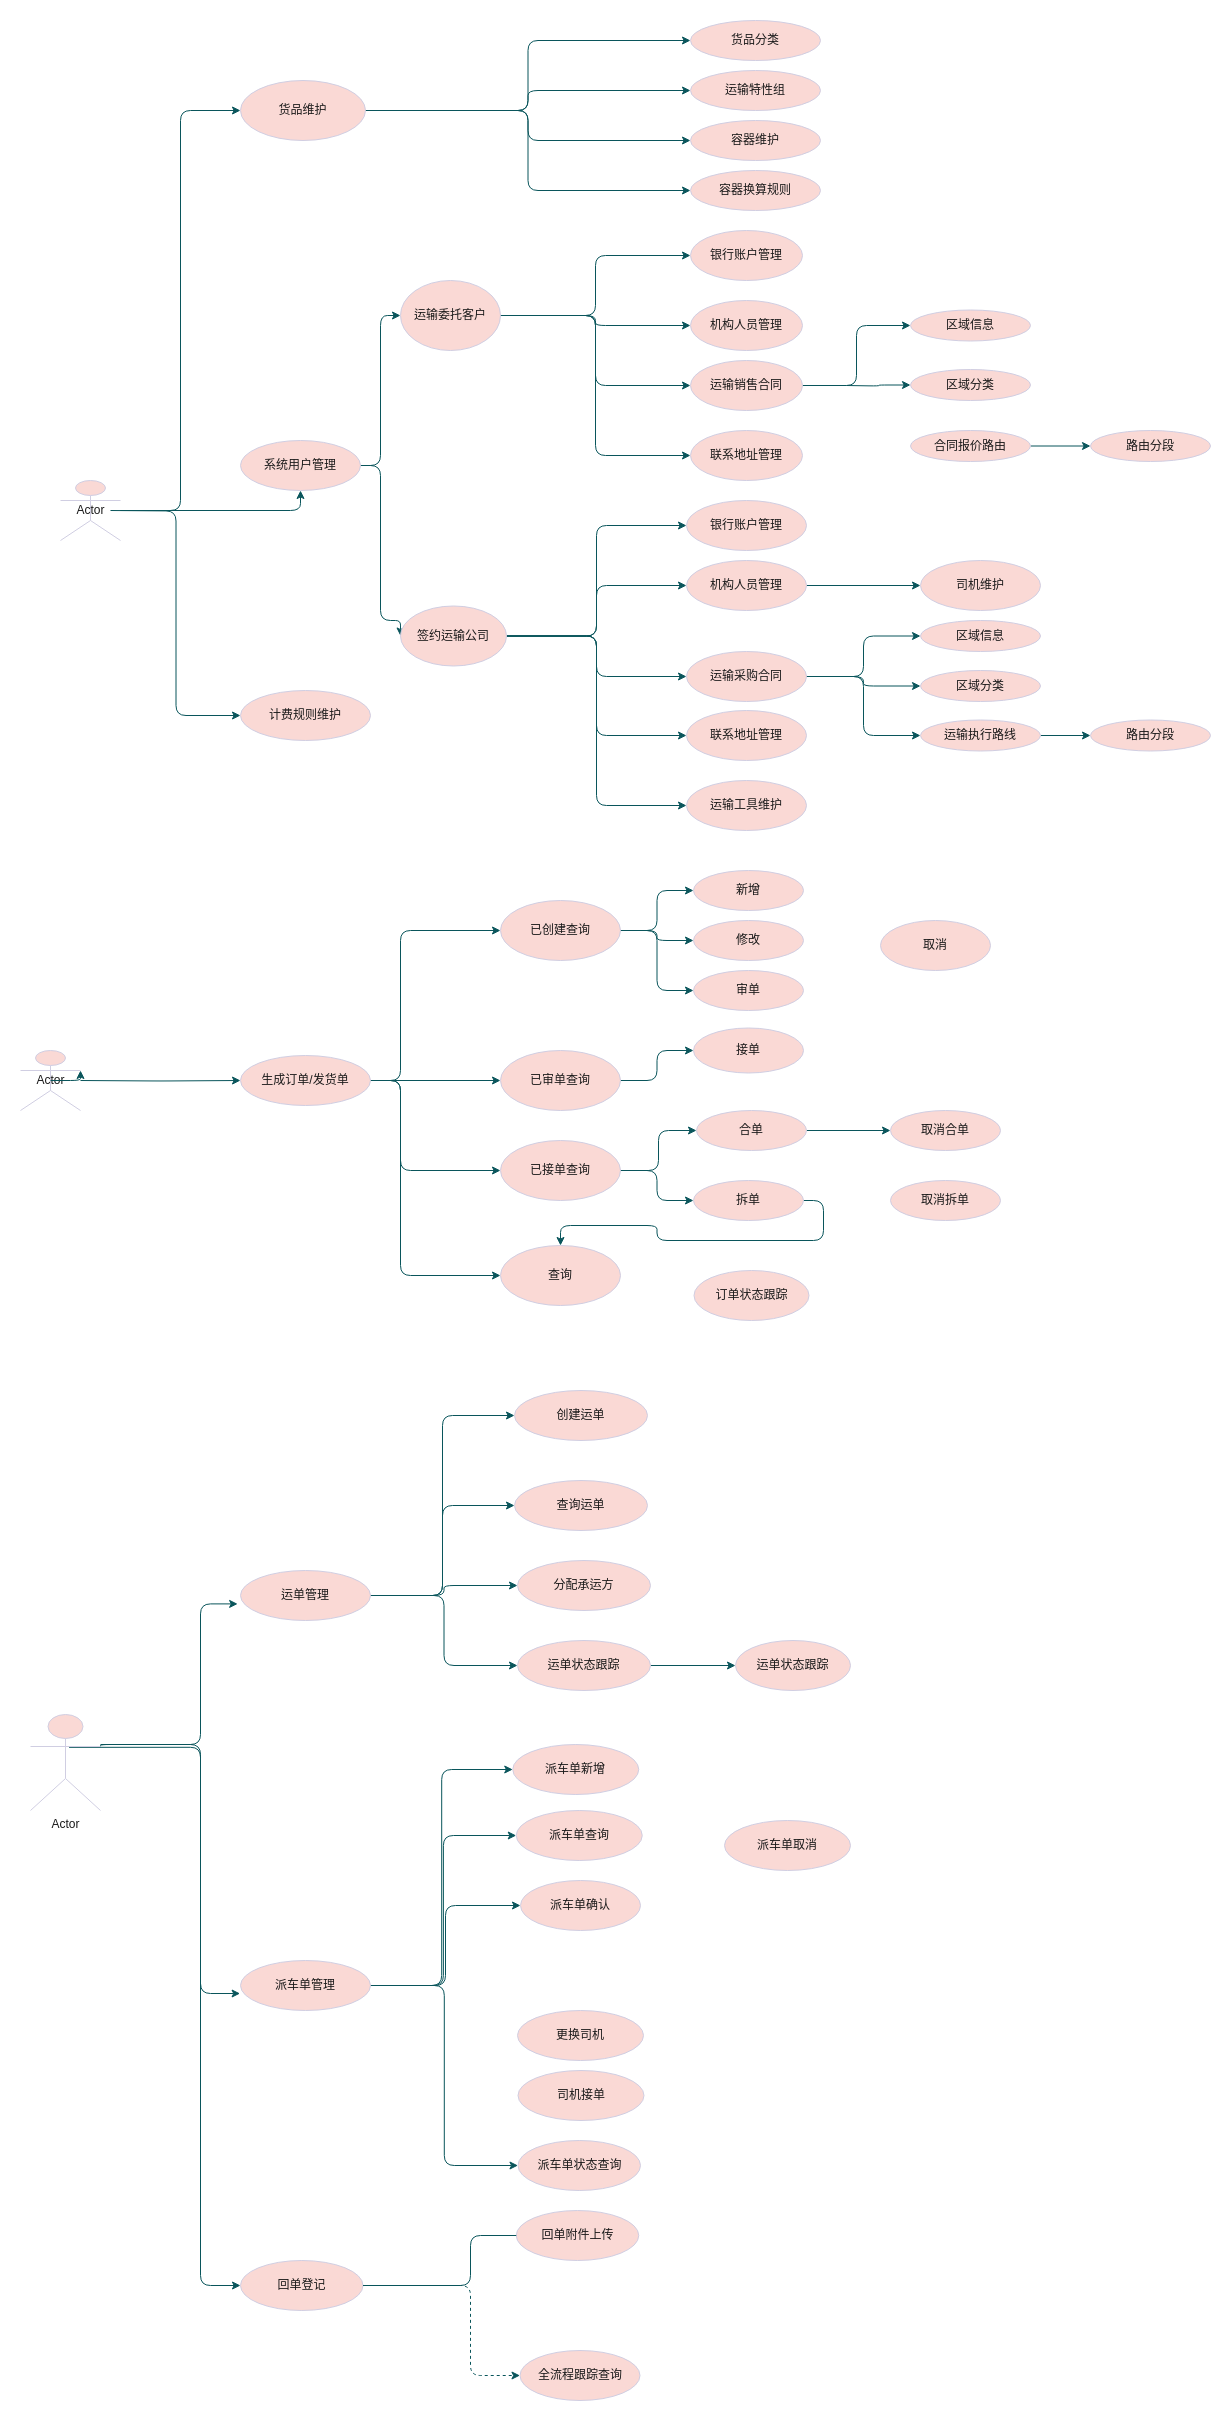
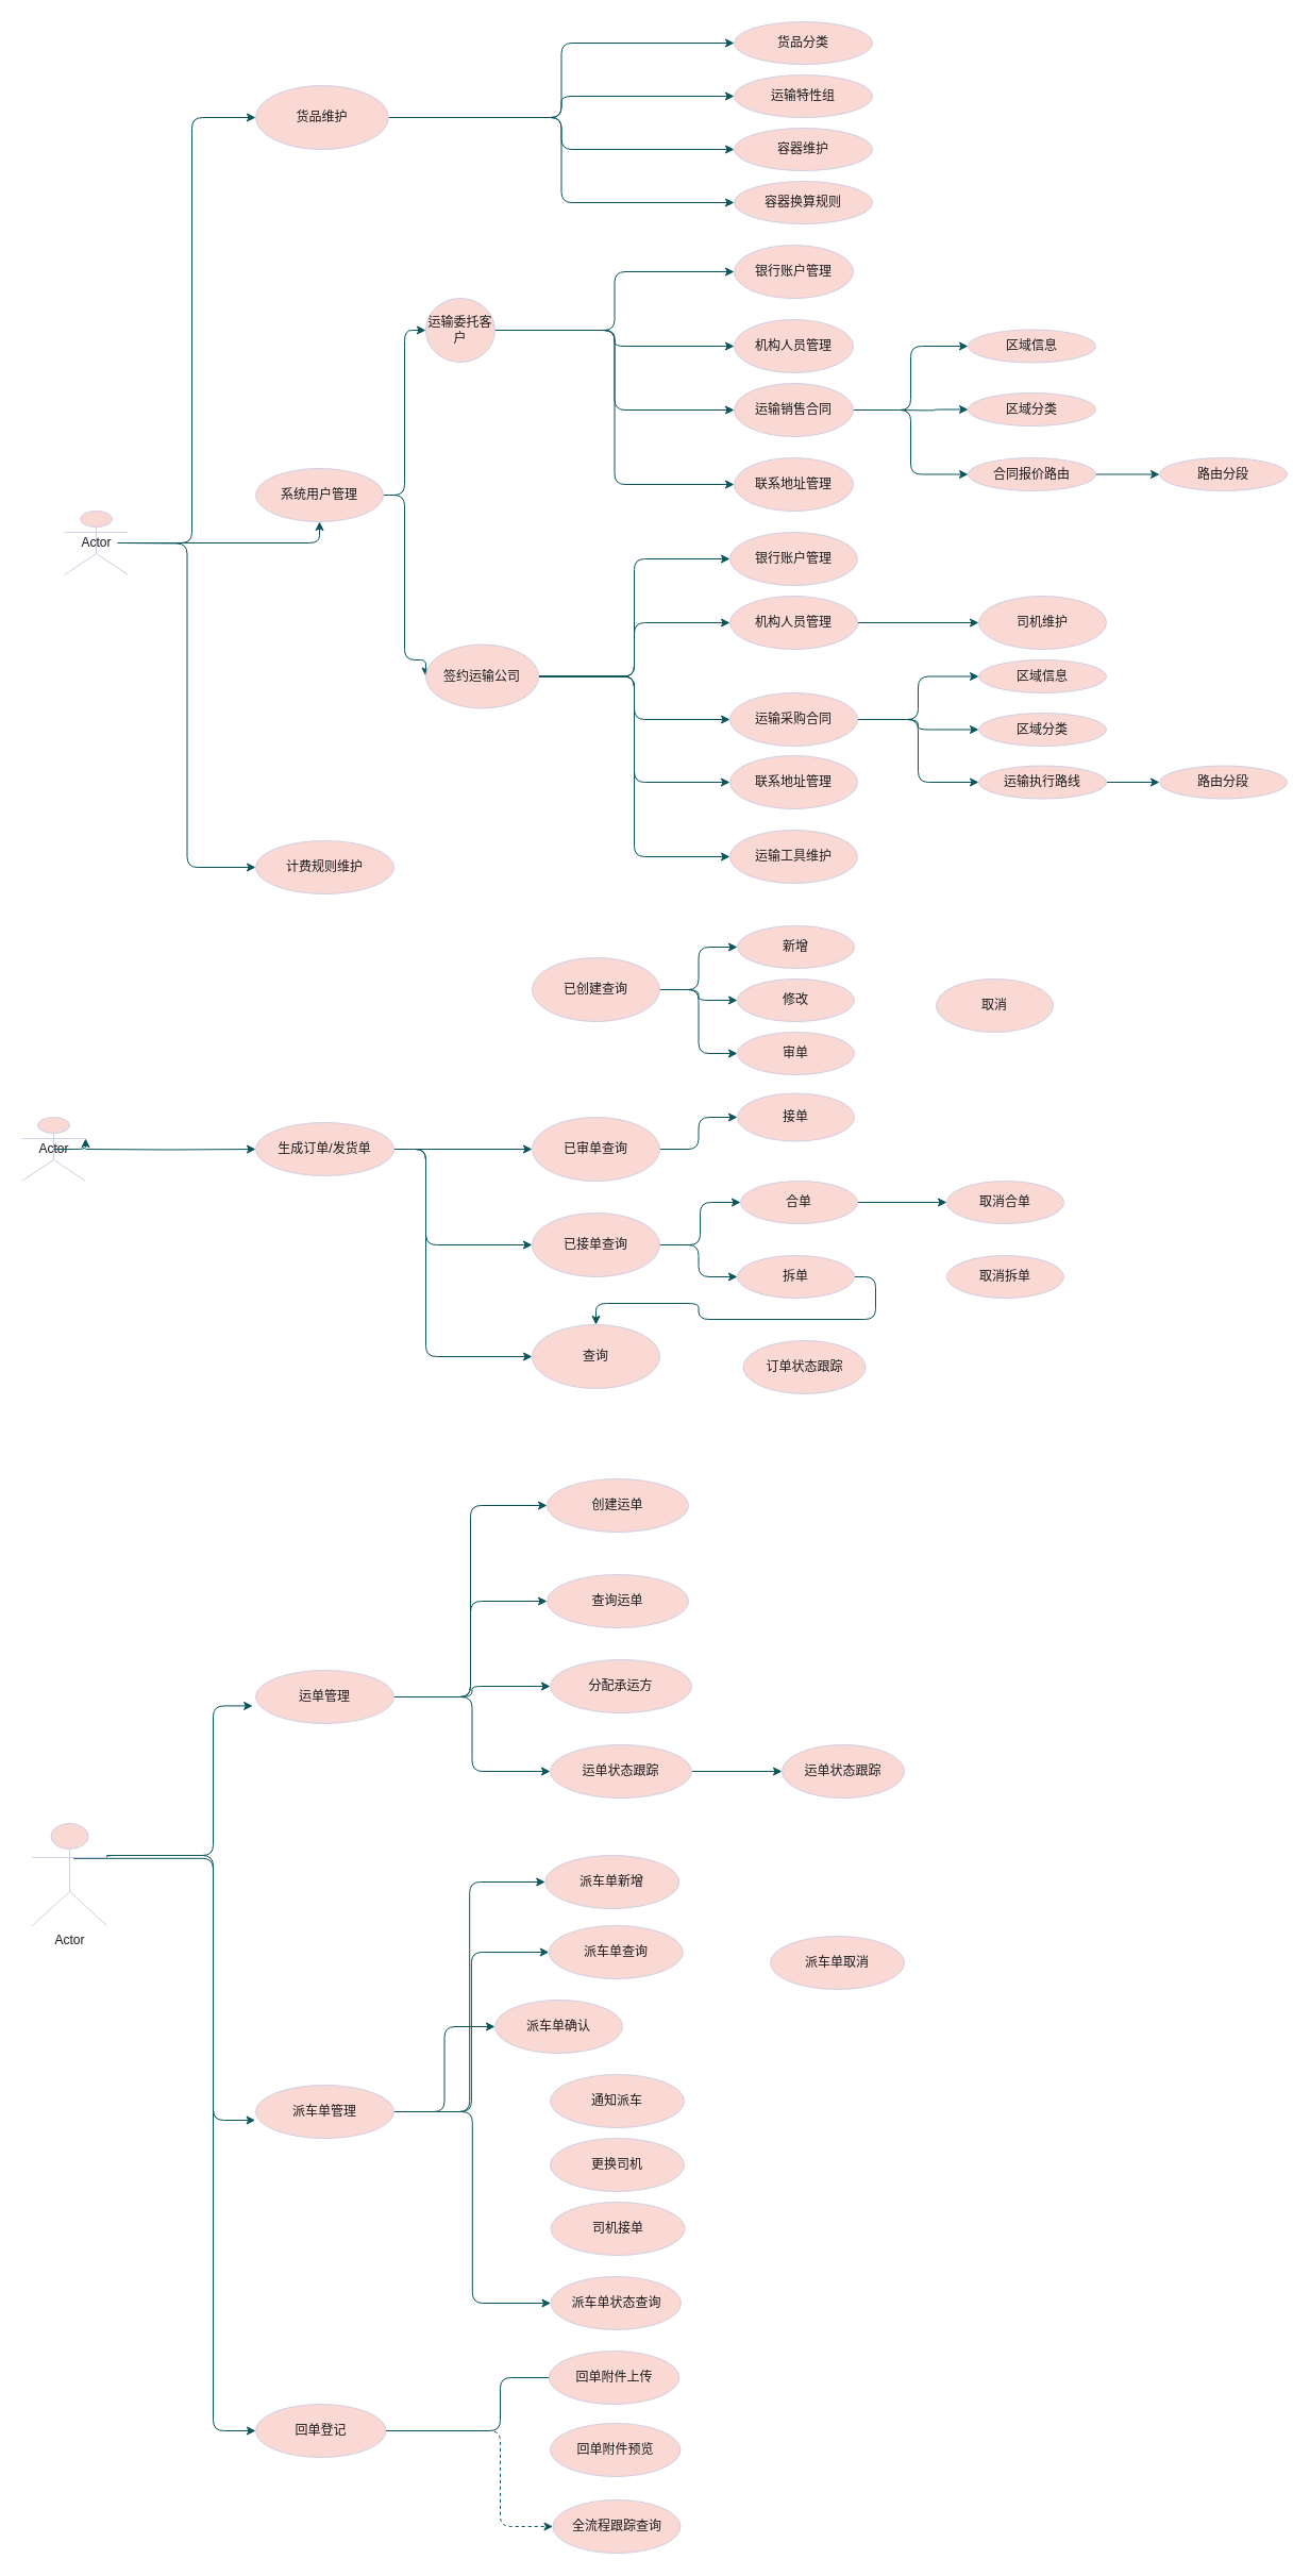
- <mxCell id="22" value="运输委托客户" style="ellipse;whiteSpace=wrap;html=1;labelPosition=center;verticalLabelPosition=middle;align=center;verticalAlign=middle;fillColor=#FAD9D5;strokeColor=#D0CEE2;fontColor=#1A1A1A;" parent="1" vertex="1"><mxGeometry x="400" y="280" width="100" height="70" as="geometry" /></mxCell>
+ <mxCell id="22" value="运输委托客户" style="ellipse;whiteSpace=wrap;html=1;labelPosition=center;verticalLabelPosition=middle;align=center;verticalAlign=middle;fillColor=#FAD9D5;strokeColor=#D0CEE2;fontColor=#1A1A1A;" parent="1" vertex="1"><mxGeometry x="400" y="280" width="65" height="60" as="geometry" /></mxCell>
+ <mxCell id="31" style="edgeStyle=orthogonalEdgeStyle;orthogonalLoop=1;jettySize=auto;html=1;exitX=1;exitY=0.5;exitDx=0;exitDy=0;entryX=0;entryY=0.5;entryDx=0;entryDy=0;labelPosition=center;verticalLabelPosition=middle;align=center;verticalAlign=middle;strokeColor=#09555B;fontColor=#1A1A1A;" parent="1" source="32" target="47" edge="1"><mxGeometry relative="1" as="geometry" /></mxCell>
- <mxCell id="54" value="计费规则维护&lt;br&gt;" style="ellipse;whiteSpace=wrap;html=1;labelPosition=center;verticalLabelPosition=middle;align=center;verticalAlign=middle;fillColor=#FAD9D5;strokeColor=#D0CEE2;fontColor=#1A1A1A;" parent="1" vertex="1"><mxGeometry x="240" y="690" width="130" height="50" as="geometry" /></mxCell>
+ <mxCell id="54" value="计费规则维护&lt;br&gt;" style="ellipse;whiteSpace=wrap;html=1;labelPosition=center;verticalLabelPosition=middle;align=center;verticalAlign=middle;fillColor=#FAD9D5;strokeColor=#D0CEE2;fontColor=#1A1A1A;" parent="1" vertex="1"><mxGeometry x="240" y="790" width="130" height="50" as="geometry" /></mxCell>
- <mxCell id="55" style="edgeStyle=orthogonalEdgeStyle;orthogonalLoop=1;jettySize=auto;html=1;exitX=1;exitY=0.5;exitDx=0;exitDy=0;entryX=0;entryY=0.5;entryDx=0;entryDy=0;labelPosition=center;verticalLabelPosition=middle;align=center;verticalAlign=middle;strokeColor=#09555B;fontColor=#1A1A1A;" parent="1" source="59" target="72" edge="1"><mxGeometry relative="1" as="geometry"><Array as="points"><mxPoint x="400" y="1080" /><mxPoint x="400" y="930" /></Array></mxGeometry></mxCell>
- <mxCell id="90" value="订单状态跟踪" style="ellipse;whiteSpace=wrap;html=1;labelPosition=center;verticalLabelPosition=middle;align=center;verticalAlign=middle;fillColor=#FAD9D5;strokeColor=#D0CEE2;fontColor=#1A1A1A;" parent="1" vertex="1"><mxGeometry x="693.5" y="1270" width="115" height="50" as="geometry" /></mxCell>
+ <mxCell id="90" value="订单状态跟踪" style="ellipse;whiteSpace=wrap;html=1;labelPosition=center;verticalLabelPosition=middle;align=center;verticalAlign=middle;fillColor=#FAD9D5;strokeColor=#D0CEE2;fontColor=#1A1A1A;" parent="1" vertex="1"><mxGeometry x="698.5" y="1260" width="115" height="50" as="geometry" /></mxCell>
- <mxCell id="104" value="派车单确认" style="ellipse;whiteSpace=wrap;html=1;labelPosition=center;verticalLabelPosition=middle;align=center;verticalAlign=middle;fillColor=#FAD9D5;strokeColor=#D0CEE2;fontColor=#1A1A1A;" parent="1" vertex="1"><mxGeometry x="520" y="1880" width="120" height="50" as="geometry" /></mxCell>
+ <mxCell id="104" value="派车单确认" style="ellipse;whiteSpace=wrap;html=1;labelPosition=center;verticalLabelPosition=middle;align=center;verticalAlign=middle;fillColor=#FAD9D5;strokeColor=#D0CEE2;fontColor=#1A1A1A;" parent="1" vertex="1"><mxGeometry x="465" y="1880" width="120" height="50" as="geometry" /></mxCell>
+ <mxCell id="106" value="通知派车" style="ellipse;whiteSpace=wrap;html=1;labelPosition=center;verticalLabelPosition=middle;align=center;verticalAlign=middle;fillColor=#FAD9D5;strokeColor=#D0CEE2;fontColor=#1A1A1A;" parent="1" vertex="1"><mxGeometry x="517" y="1950" width="126" height="50" as="geometry" /></mxCell>
+ <mxCell id="112" value="回单附件预览&lt;br&gt;" style="ellipse;whiteSpace=wrap;html=1;labelPosition=center;verticalLabelPosition=middle;align=center;verticalAlign=middle;fillColor=#FAD9D5;strokeColor=#D0CEE2;fontColor=#1A1A1A;" parent="1" vertex="1"><mxGeometry x="517" y="2278" width="122.5" height="50" as="geometry" /></mxCell>
